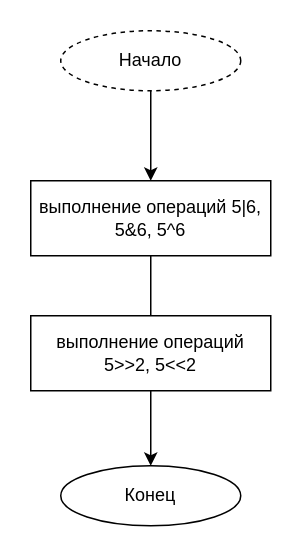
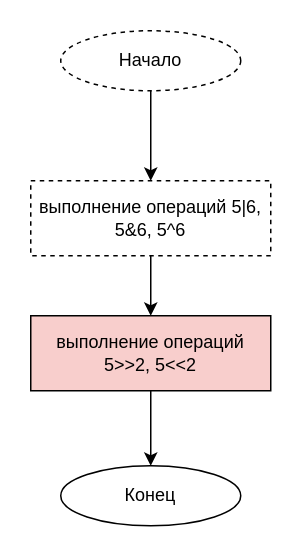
- <mxCell id="5" value="выполнение операций 5|6, 5&amp;amp;6, 5^6" style="rounded=0;whiteSpace=wrap;html=1;" parent="1" vertex="1"><mxGeometry x="20" y="120" width="160" height="50" as="geometry" /></mxCell>
+ <mxCell id="5" value="выполнение операций 5|6, 5&amp;amp;6, 5^6" style="rounded=0;whiteSpace=wrap;html=1;dashed=1;" parent="1" vertex="1"><mxGeometry x="20" y="120" width="160" height="50" as="geometry" /></mxCell>
- <mxCell id="4" style="edgeStyle=orthogonalEdgeStyle;rounded=0;orthogonalLoop=1;jettySize=auto;html=1;exitX=0.5;exitY=1;exitDx=0;exitDy=0;entryX=0.5;entryY=0;entryDx=0;entryDy=0;endArrow=none;" parent="1" source="5" target="7" edge="1"><mxGeometry relative="1" as="geometry" /></mxCell>
+ <mxCell id="4" style="edgeStyle=orthogonalEdgeStyle;rounded=0;orthogonalLoop=1;jettySize=auto;html=1;exitX=0.5;exitY=1;exitDx=0;exitDy=0;entryX=0.5;entryY=0;entryDx=0;entryDy=0;" parent="1" source="5" target="7" edge="1"><mxGeometry relative="1" as="geometry" /></mxCell>
- <mxCell id="7" value="выполнение операций 5&amp;gt;&amp;gt;2, 5&amp;lt;&amp;lt;2" style="rounded=0;whiteSpace=wrap;html=1;" parent="1" vertex="1"><mxGeometry x="20" y="210" width="160" height="50" as="geometry" /></mxCell>
+ <mxCell id="7" value="выполнение операций 5&amp;gt;&amp;gt;2, 5&amp;lt;&amp;lt;2" style="rounded=0;whiteSpace=wrap;html=1;fillColor=#f8cecc;" parent="1" vertex="1"><mxGeometry x="20" y="210" width="160" height="50" as="geometry" /></mxCell>
